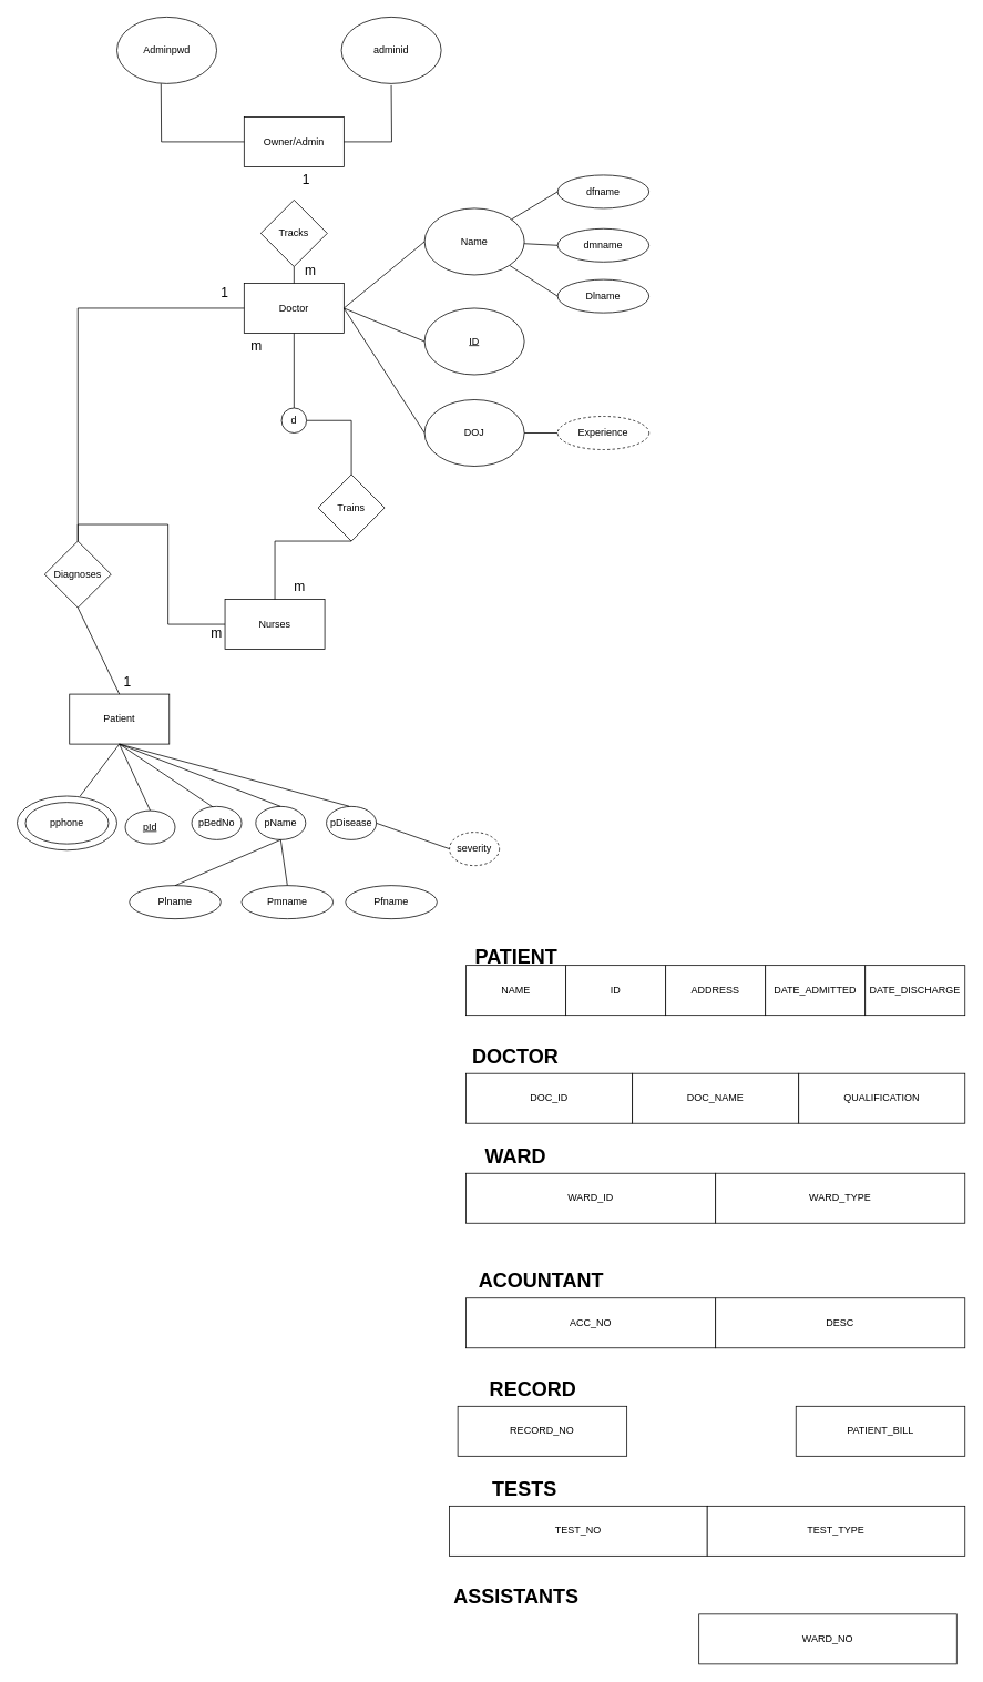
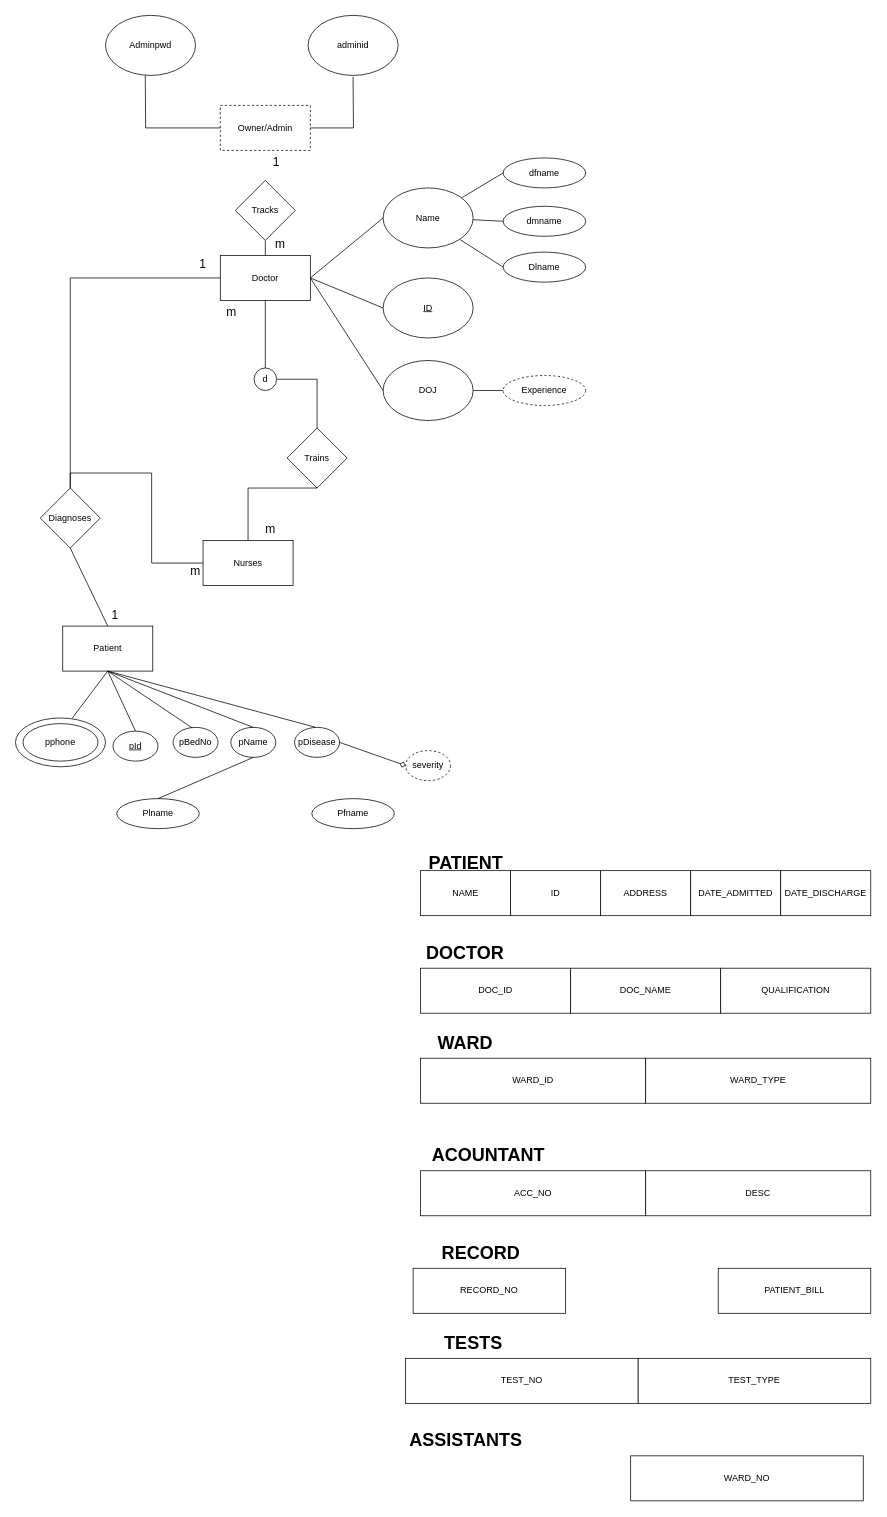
- <mxCell id="5" value="Owner/Admin" style="rounded=0;whiteSpace=wrap;html=1;fillOpacity=0;" parent="1" vertex="1"><mxGeometry x="293" y="140" width="120" height="60" as="geometry" /></mxCell>
+ <mxCell id="5" value="Owner/Admin" style="rounded=0;whiteSpace=wrap;html=1;fillOpacity=0;dashed=1;" parent="1" vertex="1"><mxGeometry x="293" y="140" width="120" height="60" as="geometry" /></mxCell>
- <mxCell id="46" value="" style="endArrow=none;html=1;rounded=0;fontColor=#000000;exitX=1;exitY=0.5;exitDx=0;exitDy=0;entryX=0;entryY=0.5;entryDx=0;entryDy=0;fillOpacity=0;" parent="1" source="49" target="47" edge="1"><mxGeometry width="50" height="50" relative="1" as="geometry"><mxPoint x="450" y="989" as="sourcePoint" /><mxPoint x="540" y="989" as="targetPoint" /></mxGeometry></mxCell>
+ <mxCell id="46" value="" style="endArrow=diamond;html=1;rounded=0;fontColor=#000000;exitX=1;exitY=0.5;exitDx=0;exitDy=0;entryX=0;entryY=0.5;entryDx=0;entryDy=0;fillOpacity=0;" parent="1" source="49" target="47" edge="1"><mxGeometry width="50" height="50" relative="1" as="geometry"><mxPoint x="450" y="989" as="sourcePoint" /><mxPoint x="540" y="989" as="targetPoint" /></mxGeometry></mxCell>
- <mxCell id="45" value="" style="endArrow=none;html=1;rounded=0;fontColor=#000000;entryX=0.5;entryY=1;entryDx=0;entryDy=0;exitX=0.5;exitY=0;exitDx=0;exitDy=0;fillOpacity=0;" parent="1" source="42" target="48" edge="1"><mxGeometry width="50" height="50" relative="1" as="geometry"><mxPoint x="160" y="1074" as="sourcePoint" /><mxPoint x="340" y="1009" as="targetPoint" /></mxGeometry></mxCell>
- <mxCell id="42" value="&lt;span style=&quot;font-weight: normal;&quot;&gt;Pmname&lt;/span&gt;" style="ellipse;whiteSpace=wrap;html=1;startSize=30;fontStyle=1;fillOpacity=0;" parent="1" vertex="1"><mxGeometry x="290" y="1064" width="110" height="40" as="geometry" /></mxCell>
